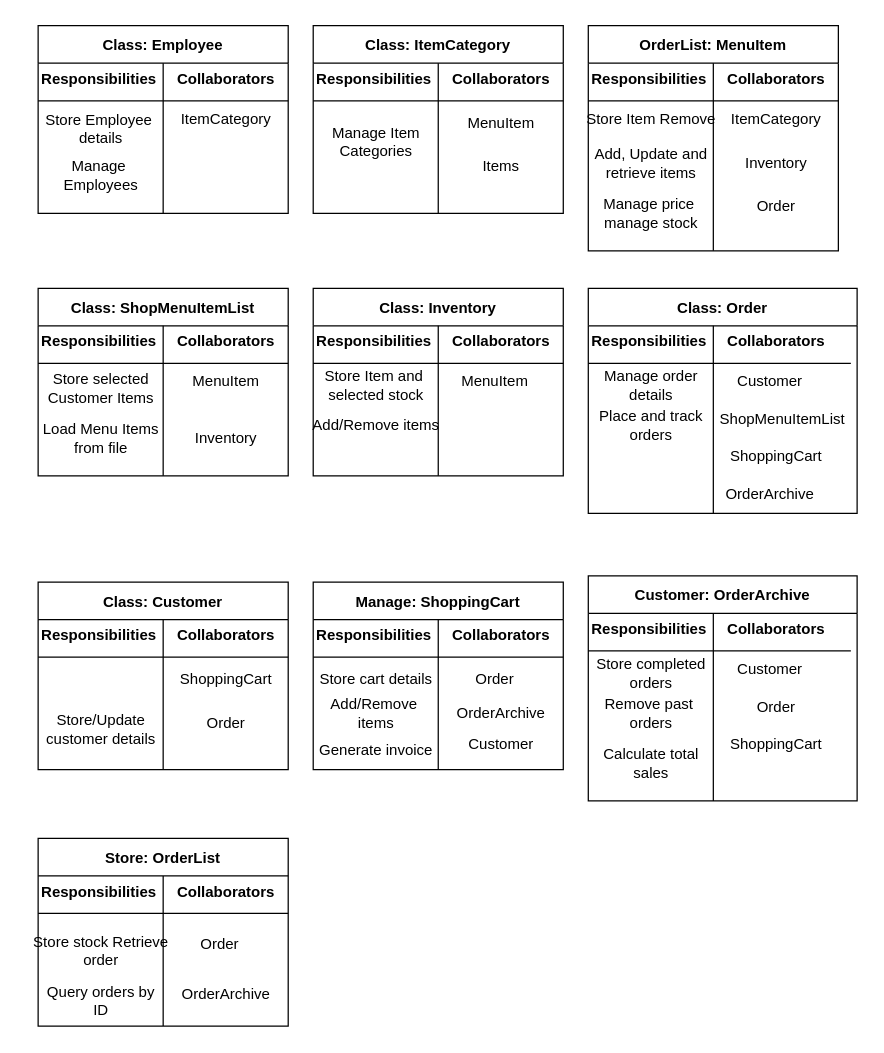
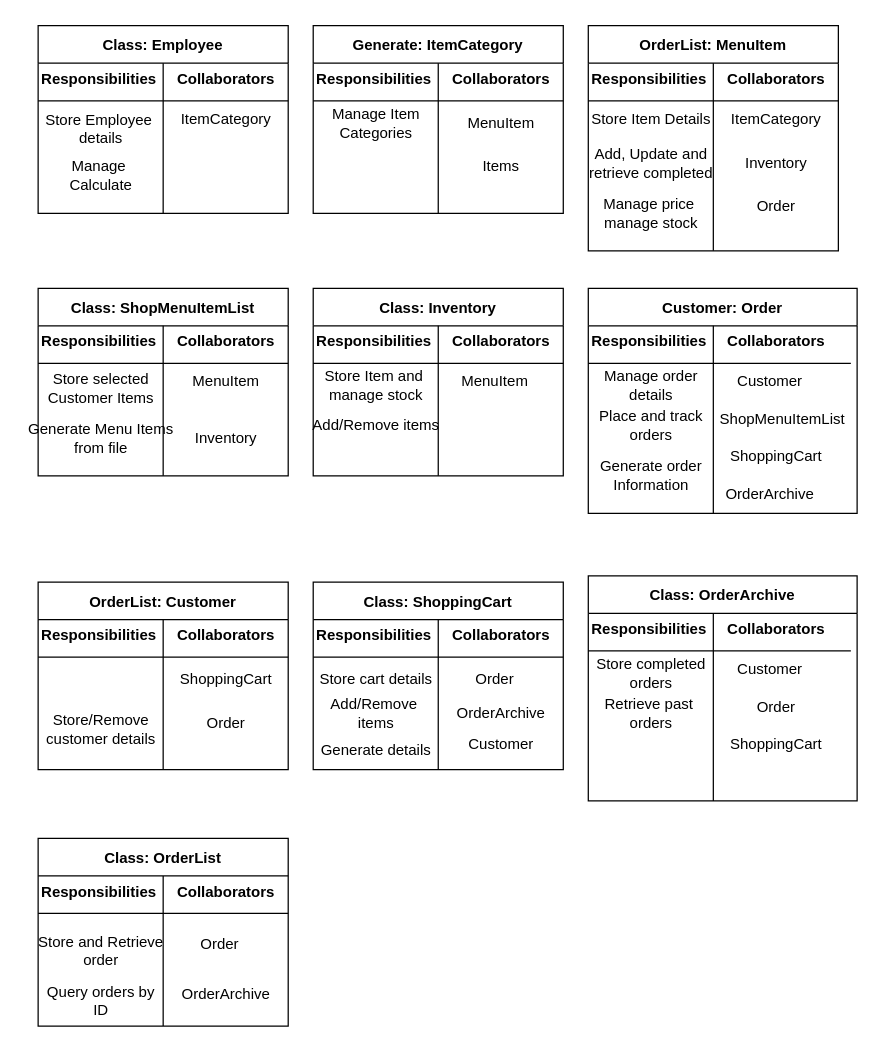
- <mxCell id="19" value="Class: ItemCategory" style="swimlane;startSize=30;" vertex="1" parent="1"><mxGeometry x="250" y="20" width="200" height="150" as="geometry" /></mxCell>
+ <mxCell id="19" value="Generate: ItemCategory" style="swimlane;startSize=30;" vertex="1" parent="1"><mxGeometry x="250" y="20" width="200" height="150" as="geometry" /></mxCell>
- <mxCell id="32" value="&lt;div&gt;&lt;div&gt;Store Item Remove&lt;/div&gt;&lt;/div&gt;" style="text;html=1;align=center;verticalAlign=middle;resizable=0;points=[];autosize=1;strokeColor=none;fillColor=none;" vertex="1" parent="27"><mxGeometry x="-10" y="60" width="120" height="30" as="geometry" /></mxCell>
+ <mxCell id="32" value="&lt;div&gt;&lt;div&gt;Store Item Details&lt;/div&gt;&lt;/div&gt;" style="text;html=1;align=center;verticalAlign=middle;resizable=0;points=[];autosize=1;strokeColor=none;fillColor=none;" vertex="1" parent="27"><mxGeometry x="-10" y="60" width="120" height="30" as="geometry" /></mxCell>
- <mxCell id="24" value="&lt;div&gt;&lt;div&gt;Manage Item&lt;/div&gt;&lt;/div&gt;&lt;div&gt;Categories&lt;/div&gt;" style="text;html=1;align=center;verticalAlign=middle;resizable=0;points=[];autosize=1;strokeColor=none;fillColor=none;" vertex="1" parent="19"><mxGeometry x="5" y="73" width="90" height="40" as="geometry" /></mxCell>
+ <mxCell id="24" value="&lt;div&gt;&lt;div&gt;Manage Item&lt;/div&gt;&lt;/div&gt;&lt;div&gt;Categories&lt;/div&gt;" style="text;html=1;align=center;verticalAlign=middle;resizable=0;points=[];autosize=1;strokeColor=none;fillColor=none;" vertex="1" parent="19"><mxGeometry x="5" y="58" width="90" height="40" as="geometry" /></mxCell>
- <mxCell id="33" value="&lt;div&gt;&lt;div&gt;Add, Update and&lt;/div&gt;&lt;/div&gt;&lt;div&gt;retrieve items&lt;/div&gt;" style="text;html=1;align=center;verticalAlign=middle;resizable=0;points=[];autosize=1;strokeColor=none;fillColor=none;" vertex="1" parent="27"><mxGeometry x="-5" y="90" width="110" height="40" as="geometry" /></mxCell>
+ <mxCell id="33" value="&lt;div&gt;&lt;div&gt;Add, Update and&lt;/div&gt;&lt;/div&gt;&lt;div&gt;retrieve completed&lt;/div&gt;" style="text;html=1;align=center;verticalAlign=middle;resizable=0;points=[];autosize=1;strokeColor=none;fillColor=none;" vertex="1" parent="27"><mxGeometry x="-5" y="90" width="110" height="40" as="geometry" /></mxCell>
- <mxCell id="8" value="&lt;div&gt;Manage&amp;nbsp;&lt;/div&gt;&lt;div&gt;Employees&lt;/div&gt;" style="text;html=1;align=center;verticalAlign=middle;resizable=0;points=[];autosize=1;strokeColor=none;fillColor=none;" vertex="1" parent="2"><mxGeometry x="10" y="100" width="80" height="40" as="geometry" /></mxCell>
+ <mxCell id="8" value="&lt;div&gt;Manage&amp;nbsp;&lt;/div&gt;&lt;div&gt;Calculate&lt;/div&gt;" style="text;html=1;align=center;verticalAlign=middle;resizable=0;points=[];autosize=1;strokeColor=none;fillColor=none;" vertex="1" parent="2"><mxGeometry x="10" y="100" width="80" height="40" as="geometry" /></mxCell>
- <mxCell id="55" value="Class: Order" style="swimlane;startSize=30;" vertex="1" parent="1"><mxGeometry x="470" y="230" width="215" height="180" as="geometry" /></mxCell>
+ <mxCell id="55" value="Customer: Order" style="swimlane;startSize=30;" vertex="1" parent="1"><mxGeometry x="470" y="230" width="215" height="180" as="geometry" /></mxCell>
- <mxCell id="52" value="&lt;div&gt;&lt;div&gt;Store Item and&amp;nbsp;&lt;/div&gt;&lt;/div&gt;&lt;div&gt;selected stock&lt;/div&gt;" style="text;html=1;align=center;verticalAlign=middle;resizable=0;points=[];autosize=1;strokeColor=none;fillColor=none;" vertex="1" parent="47"><mxGeometry x="-5" y="58" width="110" height="40" as="geometry" /></mxCell>
+ <mxCell id="52" value="&lt;div&gt;&lt;div&gt;Store Item and&amp;nbsp;&lt;/div&gt;&lt;/div&gt;&lt;div&gt;manage stock&lt;/div&gt;" style="text;html=1;align=center;verticalAlign=middle;resizable=0;points=[];autosize=1;strokeColor=none;fillColor=none;" vertex="1" parent="47"><mxGeometry x="-5" y="58" width="110" height="40" as="geometry" /></mxCell>
- <mxCell id="44" value="&lt;div&gt;&lt;div&gt;Load Menu Items&lt;/div&gt;&lt;/div&gt;&lt;div&gt;from file&lt;/div&gt;" style="text;html=1;align=center;verticalAlign=middle;resizable=0;points=[];autosize=1;strokeColor=none;fillColor=none;" vertex="1" parent="38"><mxGeometry x="-10" y="100" width="120" height="40" as="geometry" /></mxCell>
+ <mxCell id="44" value="&lt;div&gt;&lt;div&gt;Generate Menu Items&lt;/div&gt;&lt;/div&gt;&lt;div&gt;from file&lt;/div&gt;" style="text;html=1;align=center;verticalAlign=middle;resizable=0;points=[];autosize=1;strokeColor=none;fillColor=none;" vertex="1" parent="38"><mxGeometry x="-10" y="100" width="120" height="40" as="geometry" /></mxCell>
+ <mxCell id="64" value="&lt;div&gt;&lt;div&gt;Generate order&lt;/div&gt;&lt;/div&gt;&lt;div&gt;Information&lt;/div&gt;" style="text;html=1;align=center;verticalAlign=middle;resizable=0;points=[];autosize=1;strokeColor=none;fillColor=none;" vertex="1" parent="55"><mxGeometry y="130" width="100" height="40" as="geometry" /></mxCell>
- <mxCell id="86" value="Customer: OrderArchive" style="swimlane;startSize=30;" vertex="1" parent="1"><mxGeometry x="470" y="460" width="215" height="180" as="geometry" /></mxCell>
+ <mxCell id="86" value="Class: OrderArchive" style="swimlane;startSize=30;" vertex="1" parent="1"><mxGeometry x="470" y="460" width="215" height="180" as="geometry" /></mxCell>
- <mxCell id="67" value="Class: Customer" style="swimlane;startSize=30;" vertex="1" parent="1"><mxGeometry x="30" y="465" width="200" height="150" as="geometry" /></mxCell>
+ <mxCell id="67" value="OrderList: Customer" style="swimlane;startSize=30;" vertex="1" parent="1"><mxGeometry x="30" y="465" width="200" height="150" as="geometry" /></mxCell>
- <mxCell id="75" value="Manage: ShoppingCart" style="swimlane;startSize=30;" vertex="1" parent="1"><mxGeometry x="250" y="465" width="200" height="150" as="geometry" /></mxCell>
+ <mxCell id="75" value="Class: ShoppingCart" style="swimlane;startSize=30;" vertex="1" parent="1"><mxGeometry x="250" y="465" width="200" height="150" as="geometry" /></mxCell>
- <mxCell id="92" value="&lt;div&gt;&lt;div&gt;Remove past&amp;nbsp;&lt;/div&gt;&lt;div&gt;orders&lt;/div&gt;&lt;/div&gt;" style="text;html=1;align=center;verticalAlign=middle;resizable=0;points=[];autosize=1;strokeColor=none;fillColor=none;" vertex="1" parent="86"><mxGeometry y="90" width="100" height="40" as="geometry" /></mxCell>
+ <mxCell id="92" value="&lt;div&gt;&lt;div&gt;Retrieve past&amp;nbsp;&lt;/div&gt;&lt;div&gt;orders&lt;/div&gt;&lt;/div&gt;" style="text;html=1;align=center;verticalAlign=middle;resizable=0;points=[];autosize=1;strokeColor=none;fillColor=none;" vertex="1" parent="86"><mxGeometry y="90" width="100" height="40" as="geometry" /></mxCell>
- <mxCell id="72" value="&lt;div&gt;Store/Update&lt;/div&gt;&lt;div&gt;customer details&lt;/div&gt;" style="text;html=1;align=center;verticalAlign=middle;resizable=0;points=[];autosize=1;strokeColor=none;fillColor=none;" vertex="1" parent="67"><mxGeometry x="-5" y="98" width="110" height="40" as="geometry" /></mxCell>
+ <mxCell id="72" value="&lt;div&gt;Store/Remove&lt;/div&gt;&lt;div&gt;customer details&lt;/div&gt;" style="text;html=1;align=center;verticalAlign=middle;resizable=0;points=[];autosize=1;strokeColor=none;fillColor=none;" vertex="1" parent="67"><mxGeometry x="-5" y="98" width="110" height="40" as="geometry" /></mxCell>
- <mxCell id="82" value="&lt;div&gt;Generate invoice&lt;/div&gt;" style="text;html=1;align=center;verticalAlign=middle;resizable=0;points=[];autosize=1;strokeColor=none;fillColor=none;" vertex="1" parent="75"><mxGeometry x="-5" y="120" width="110" height="30" as="geometry" /></mxCell>
+ <mxCell id="82" value="&lt;div&gt;Generate details&lt;/div&gt;" style="text;html=1;align=center;verticalAlign=middle;resizable=0;points=[];autosize=1;strokeColor=none;fillColor=none;" vertex="1" parent="75"><mxGeometry x="-5" y="120" width="110" height="30" as="geometry" /></mxCell>
- <mxCell id="95" value="&lt;div&gt;&lt;div&gt;Calculate total&lt;/div&gt;&lt;/div&gt;&lt;div&gt;sales&lt;/div&gt;" style="text;html=1;align=center;verticalAlign=middle;resizable=0;points=[];autosize=1;strokeColor=none;fillColor=none;" vertex="1" parent="86"><mxGeometry y="130" width="100" height="40" as="geometry" /></mxCell>
- <mxCell id="10" value="Store: OrderList" style="swimlane;startSize=30;" vertex="1" parent="1"><mxGeometry x="30" y="670" width="200" height="150" as="geometry" /></mxCell>
+ <mxCell id="10" value="Class: OrderList" style="swimlane;startSize=30;" vertex="1" parent="1"><mxGeometry x="30" y="670" width="200" height="150" as="geometry" /></mxCell>
- <mxCell id="15" value="&lt;div&gt;&lt;div&gt;Store stock Retrieve&lt;/div&gt;&lt;/div&gt;&lt;div&gt;order&lt;/div&gt;" style="text;html=1;align=center;verticalAlign=middle;resizable=0;points=[];autosize=1;strokeColor=none;fillColor=none;" vertex="1" parent="10"><mxGeometry x="-10" y="70" width="120" height="40" as="geometry" /></mxCell>
+ <mxCell id="15" value="&lt;div&gt;&lt;div&gt;Store and Retrieve&lt;/div&gt;&lt;/div&gt;&lt;div&gt;order&lt;/div&gt;" style="text;html=1;align=center;verticalAlign=middle;resizable=0;points=[];autosize=1;strokeColor=none;fillColor=none;" vertex="1" parent="10"><mxGeometry x="-10" y="70" width="120" height="40" as="geometry" /></mxCell>
